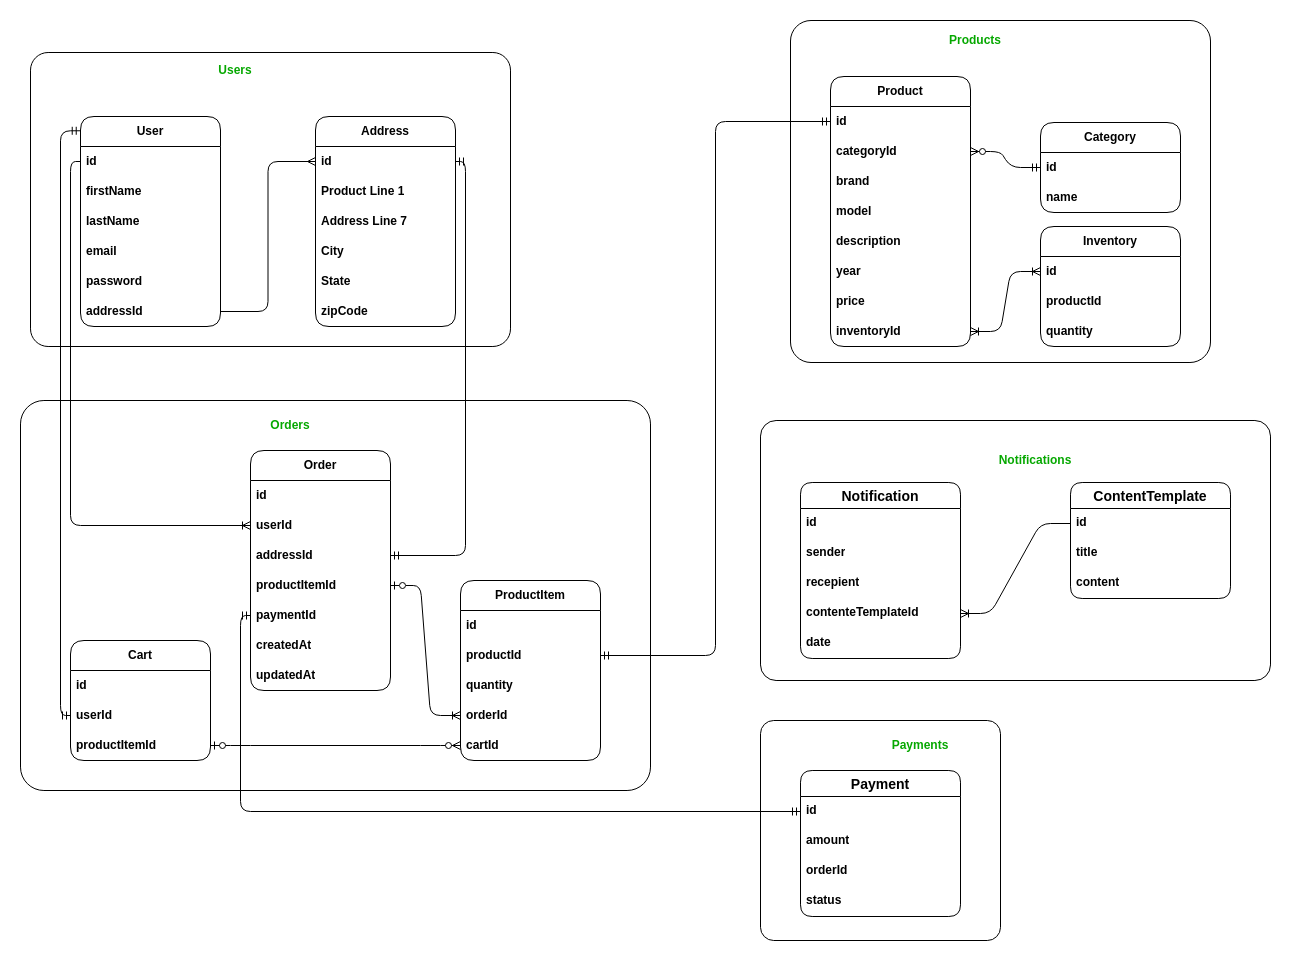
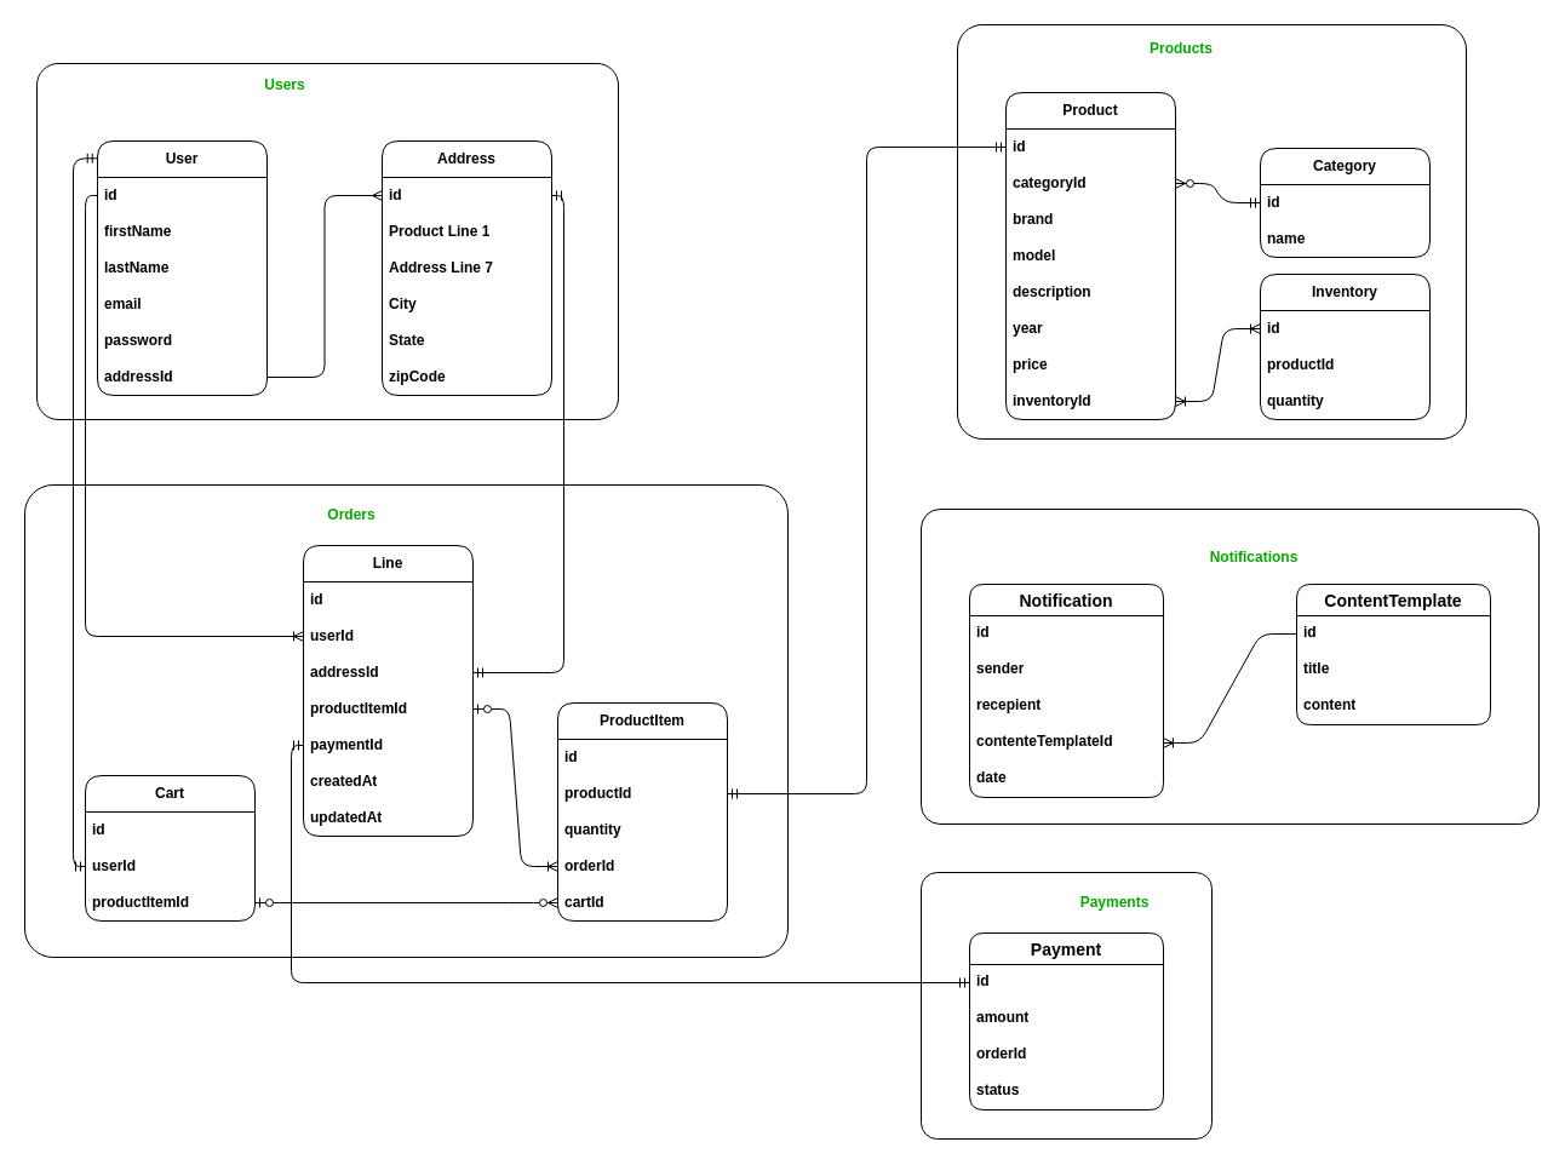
- <mxCell id="40" value="Order" style="swimlane;fontStyle=1;childLayout=stackLayout;horizontal=1;startSize=30;horizontalStack=0;resizeParent=1;resizeParentMax=0;resizeLast=0;collapsible=1;marginBottom=0;whiteSpace=wrap;html=1;rounded=1;" parent="1" vertex="1"><mxGeometry x="250" y="450" width="140" height="240" as="geometry" /></mxCell>
+ <mxCell id="40" value="Line" style="swimlane;fontStyle=1;childLayout=stackLayout;horizontal=1;startSize=30;horizontalStack=0;resizeParent=1;resizeParentMax=0;resizeLast=0;collapsible=1;marginBottom=0;whiteSpace=wrap;html=1;rounded=1;" parent="1" vertex="1"><mxGeometry x="250" y="450" width="140" height="240" as="geometry" /></mxCell>
